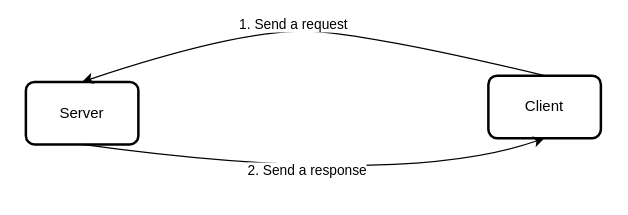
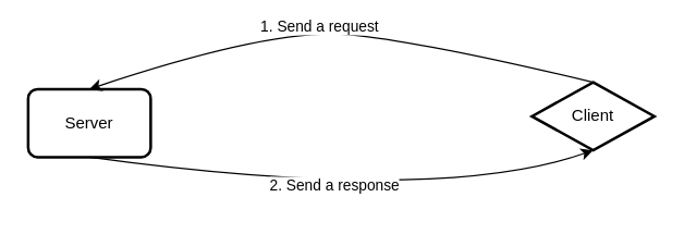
- <mxCell id="3" value="Client" style="rounded=1;whiteSpace=wrap;html=1;absoluteArcSize=1;arcSize=14;strokeWidth=2;" vertex="1" parent="1"><mxGeometry x="390" y="60" width="90" height="50" as="geometry" /></mxCell>
+ <mxCell id="3" value="Client" style="rhombus;whiteSpace=wrap;html=1;absoluteArcSize=1;arcSize=14;strokeWidth=2;" vertex="1" parent="1"><mxGeometry x="390" y="60" width="90" height="50" as="geometry" /></mxCell>
